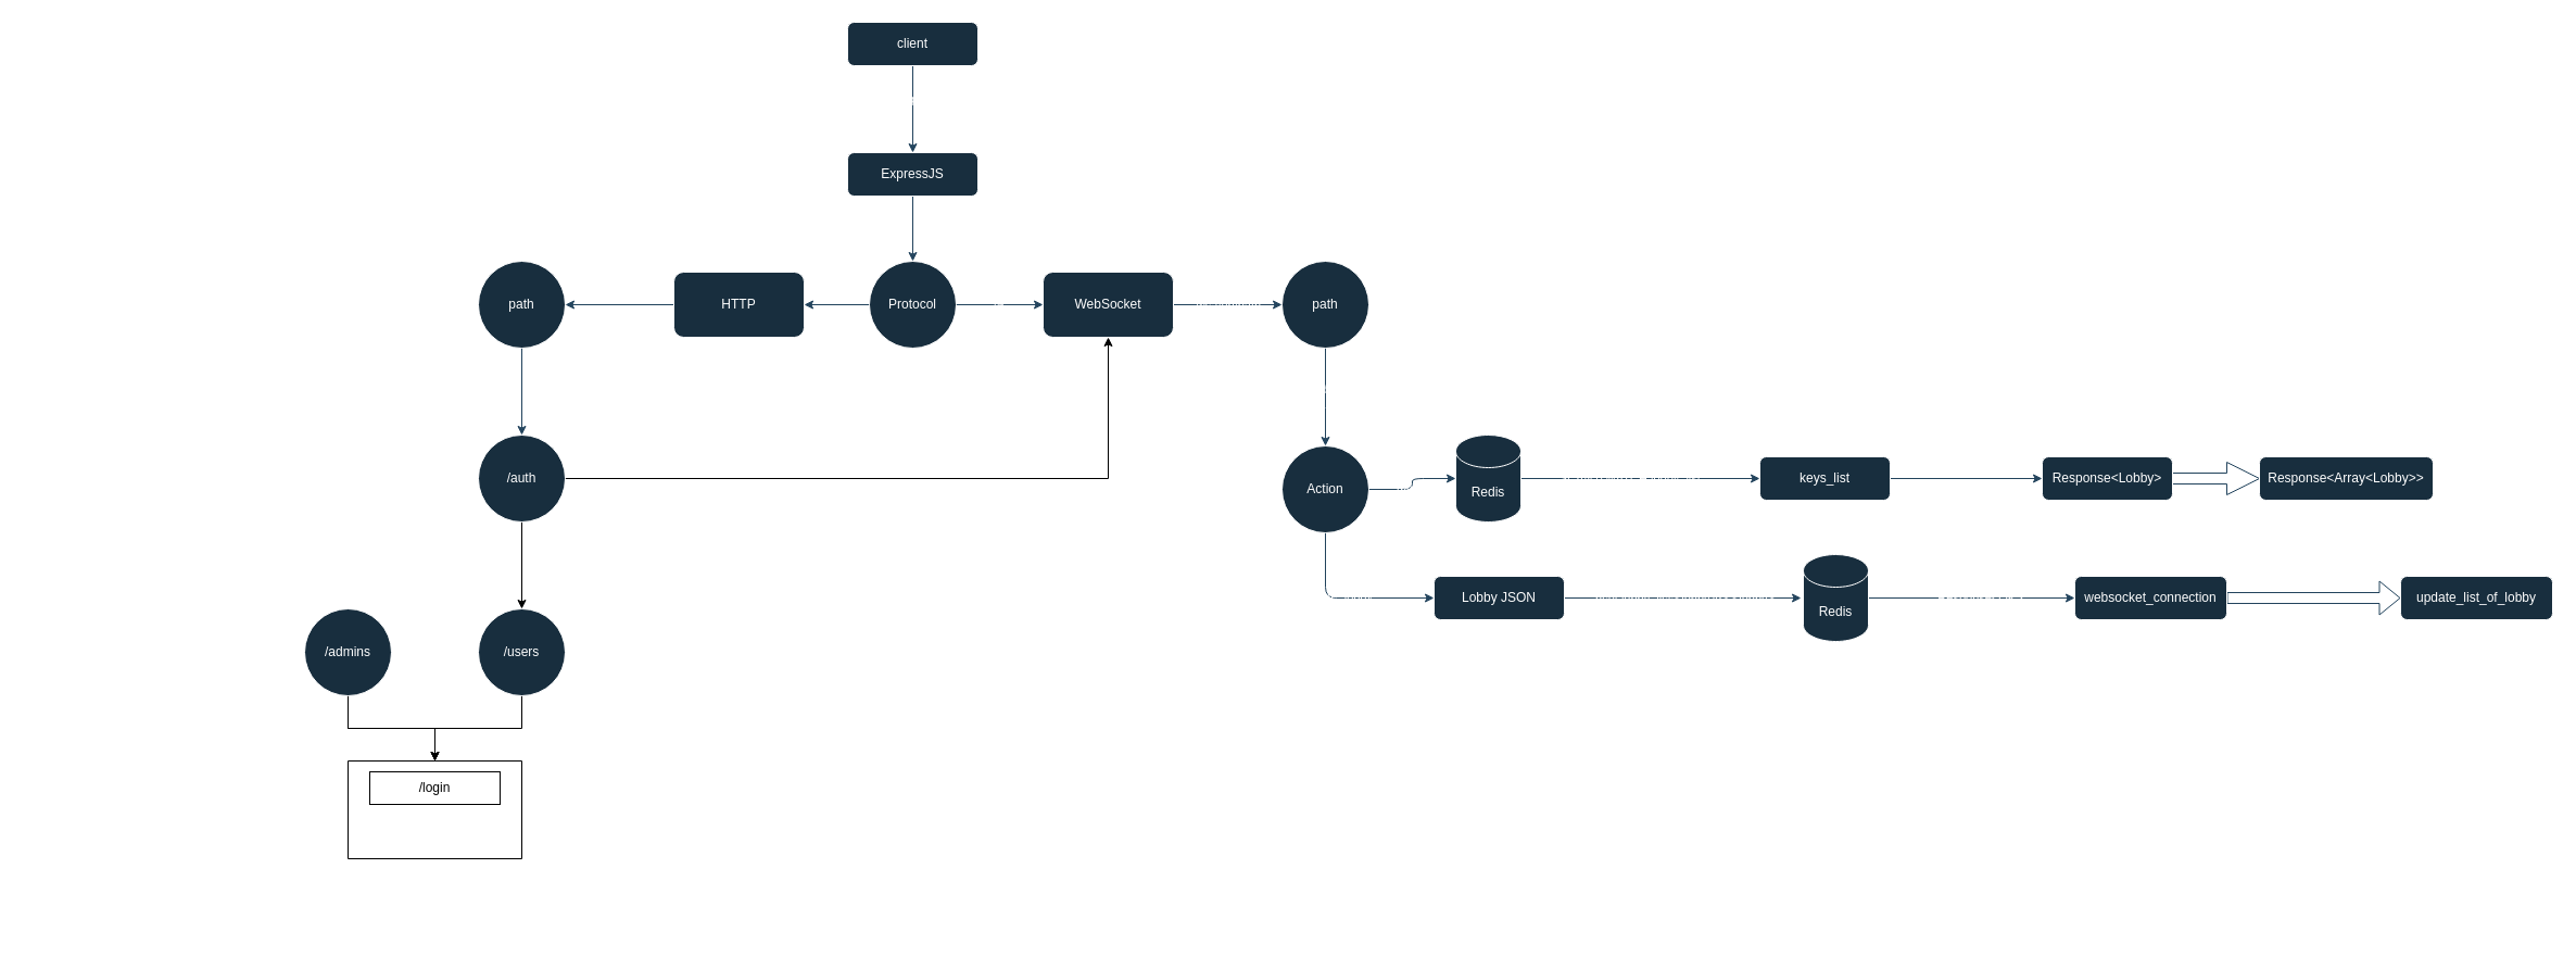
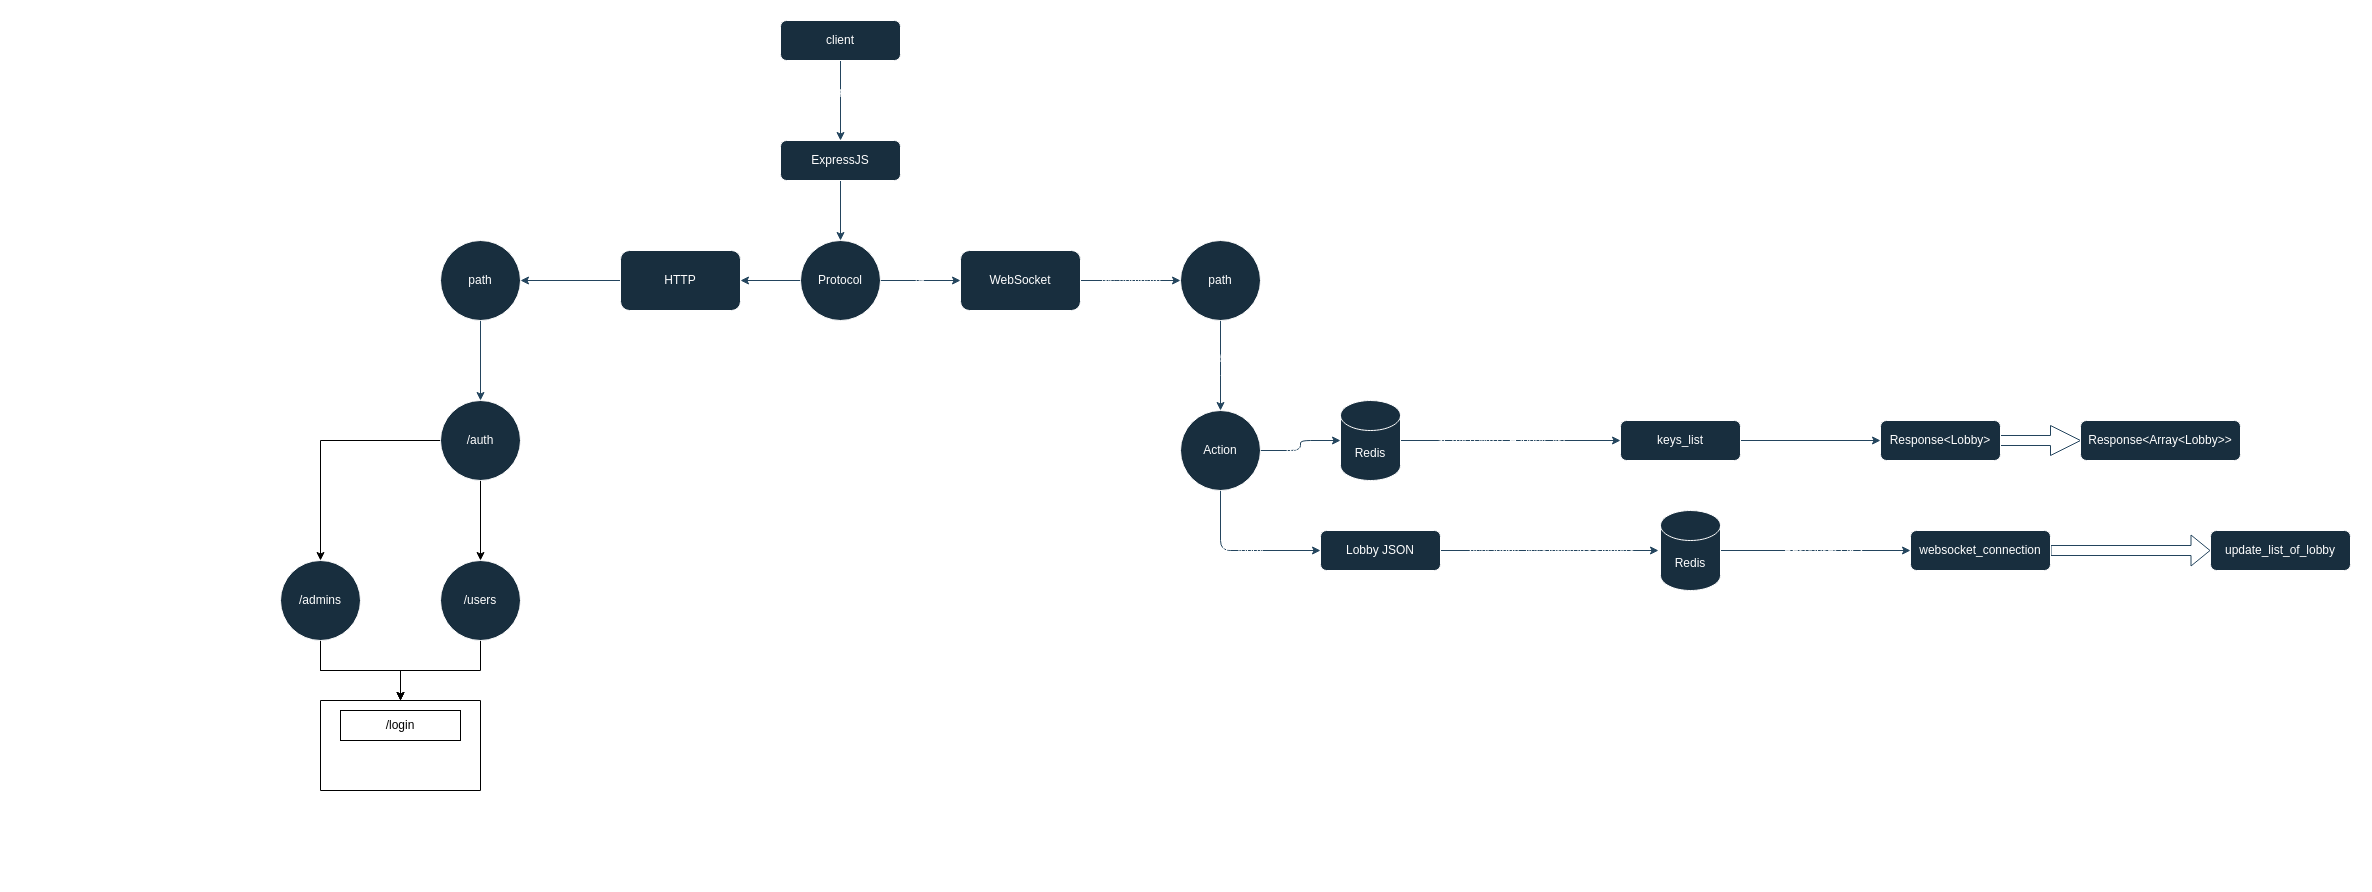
- <mxCell id="51" value="" style="edgeStyle=orthogonalEdgeStyle;rounded=0;orthogonalLoop=1;jettySize=auto;html=1;" edge="1" parent="1" source="52" target="32"><mxGeometry relative="1" as="geometry" /></mxCell>
+ <mxCell id="51" value="" style="edgeStyle=orthogonalEdgeStyle;rounded=0;orthogonalLoop=1;jettySize=auto;html=1;" edge="1" parent="1" source="52" target="59"><mxGeometry relative="1" as="geometry" /></mxCell>
